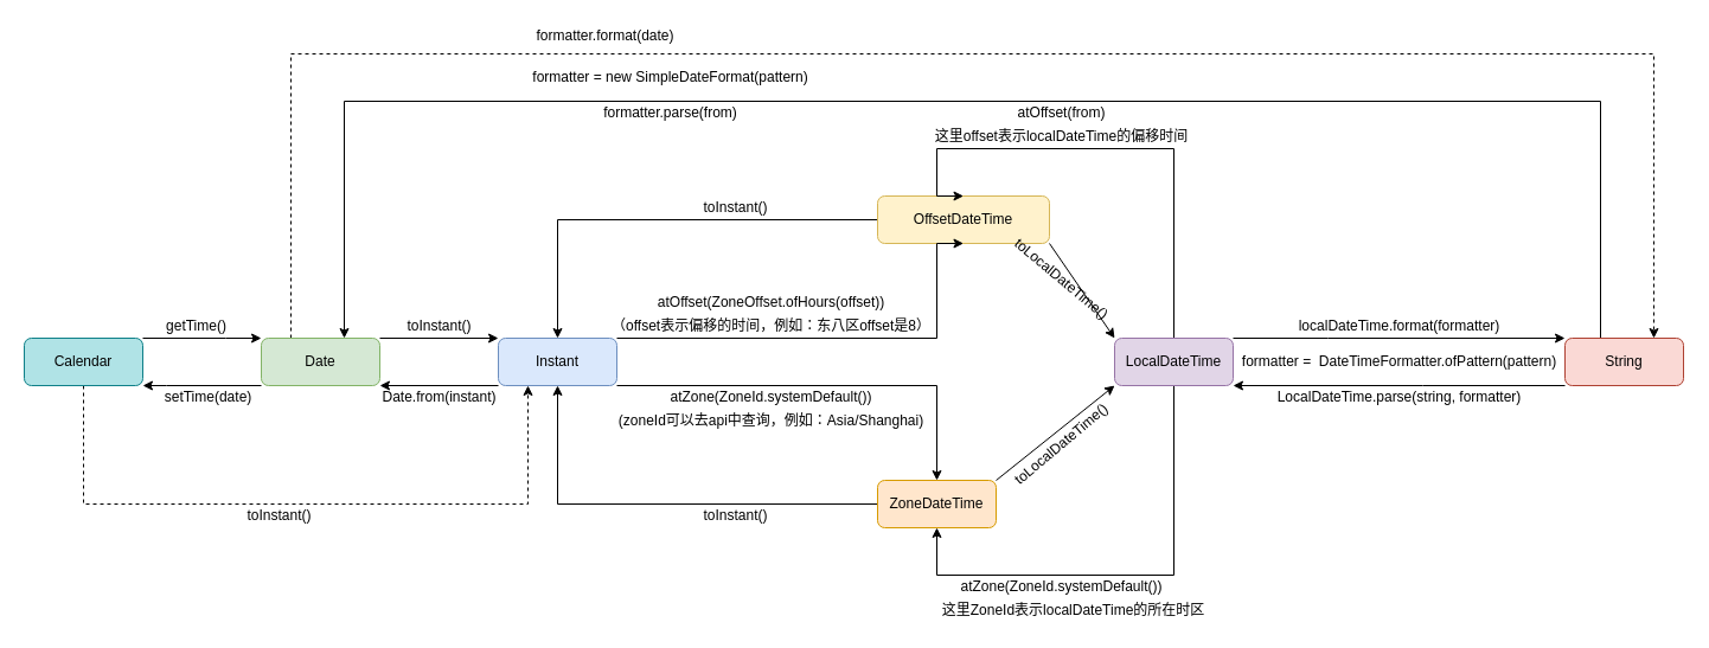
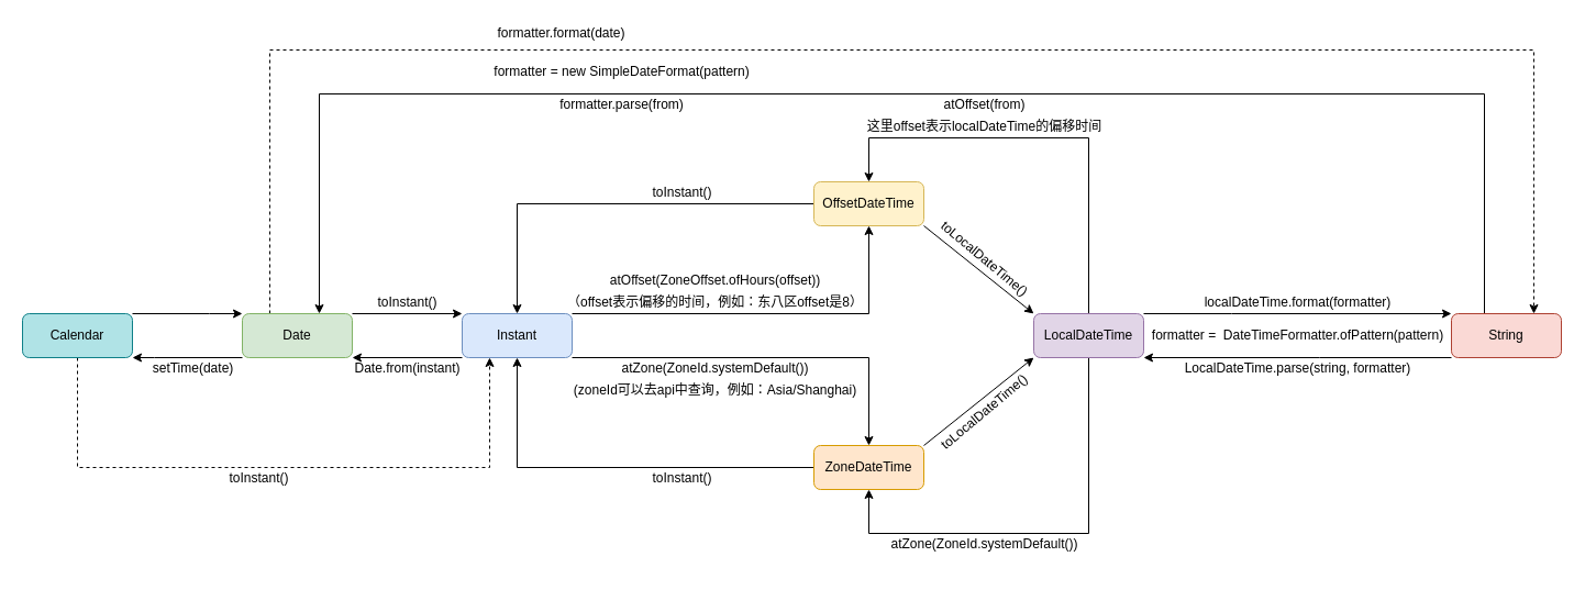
- <mxCell id="6" value="OffsetDateTime" style="rounded=1;whiteSpace=wrap;html=1;fillColor=#fff2cc;strokeColor=#d6b656;" vertex="1" parent="1"><mxGeometry x="740" y="165" width="145" height="40" as="geometry" /></mxCell>
+ <mxCell id="6" value="OffsetDateTime" style="rounded=1;whiteSpace=wrap;html=1;fillColor=#fff2cc;strokeColor=#d6b656;" vertex="1" parent="1"><mxGeometry x="740" y="165" width="100" height="40" as="geometry" /></mxCell>
- <mxCell id="46" value="getTime()" style="text;html=1;align=center;verticalAlign=middle;resizable=0;points=[];autosize=1;" vertex="1" parent="1"><mxGeometry x="130" y="265" width="70" height="20" as="geometry" /></mxCell>
- <mxCell id="39" value="这里ZoneId表示localDateTime的所在时区" style="text;html=1;align=center;verticalAlign=middle;resizable=0;points=[];autosize=1;" vertex="1" parent="1"><mxGeometry x="785" y="505" width="240" height="20" as="geometry" /></mxCell>
